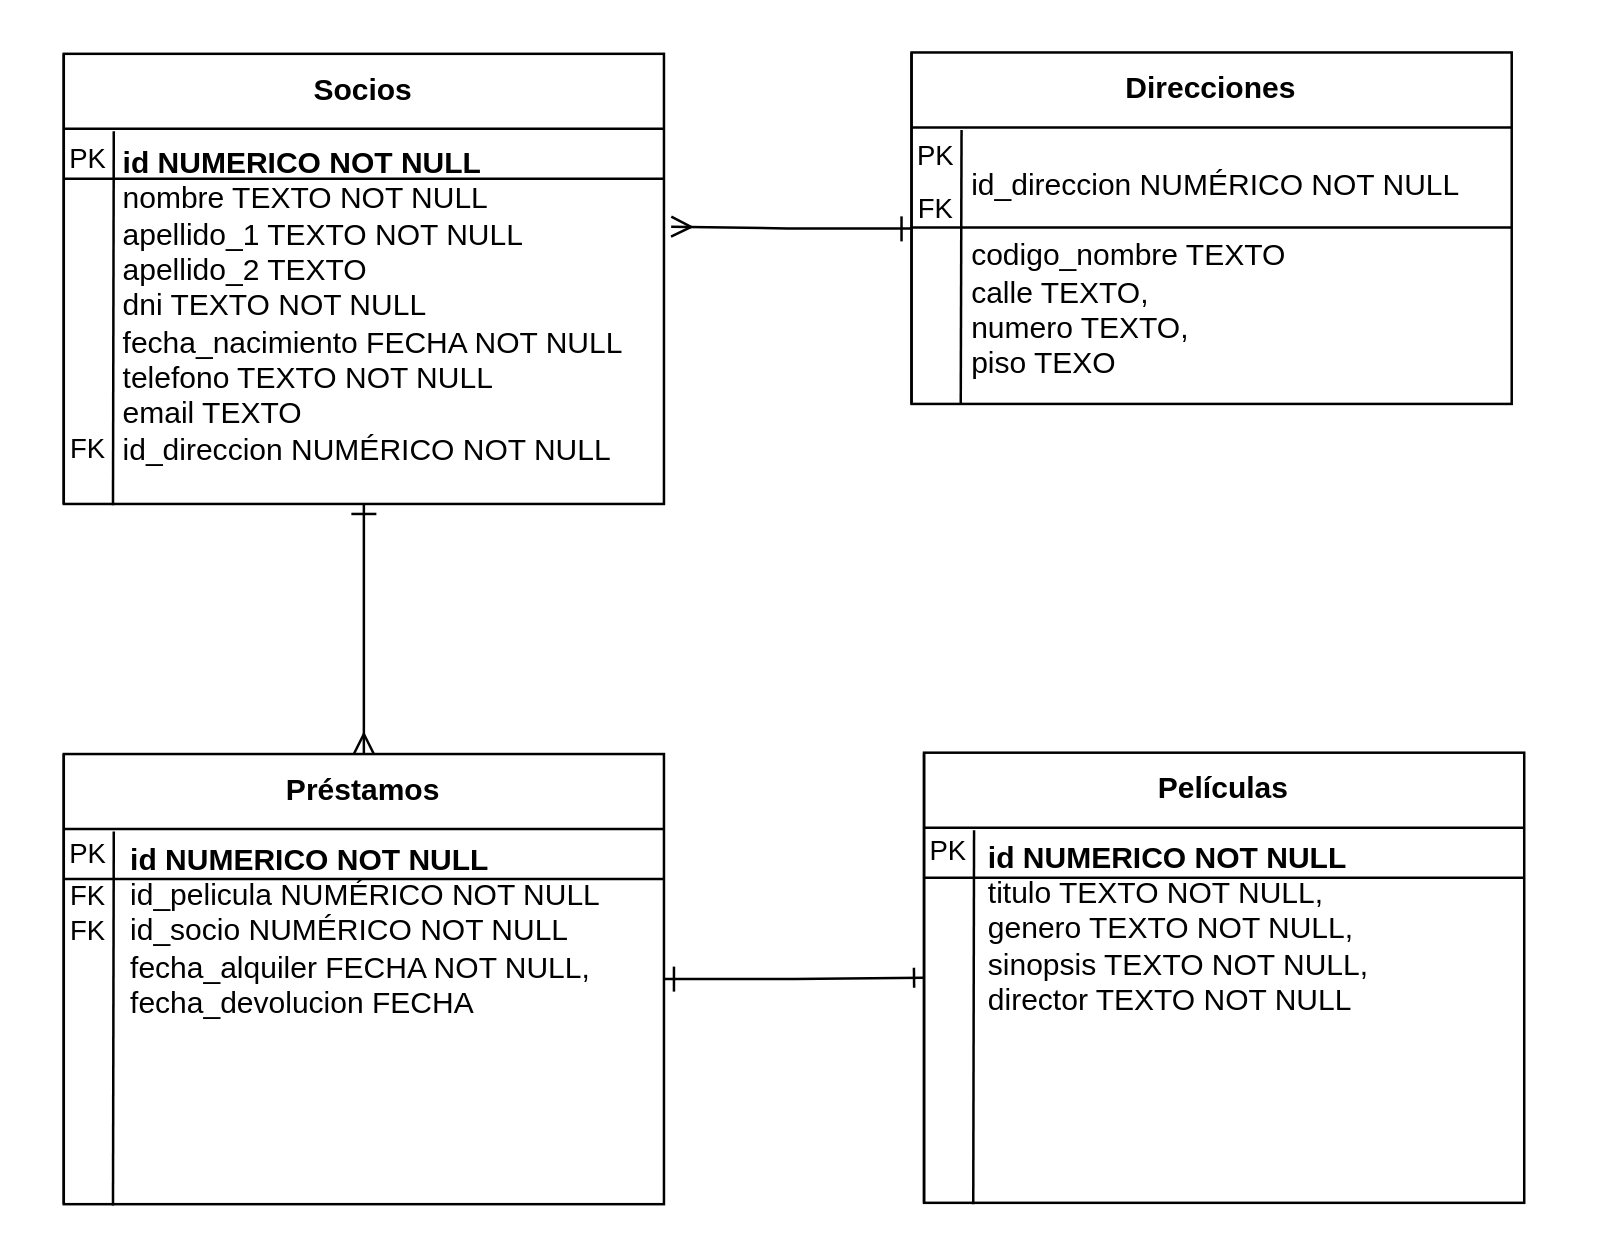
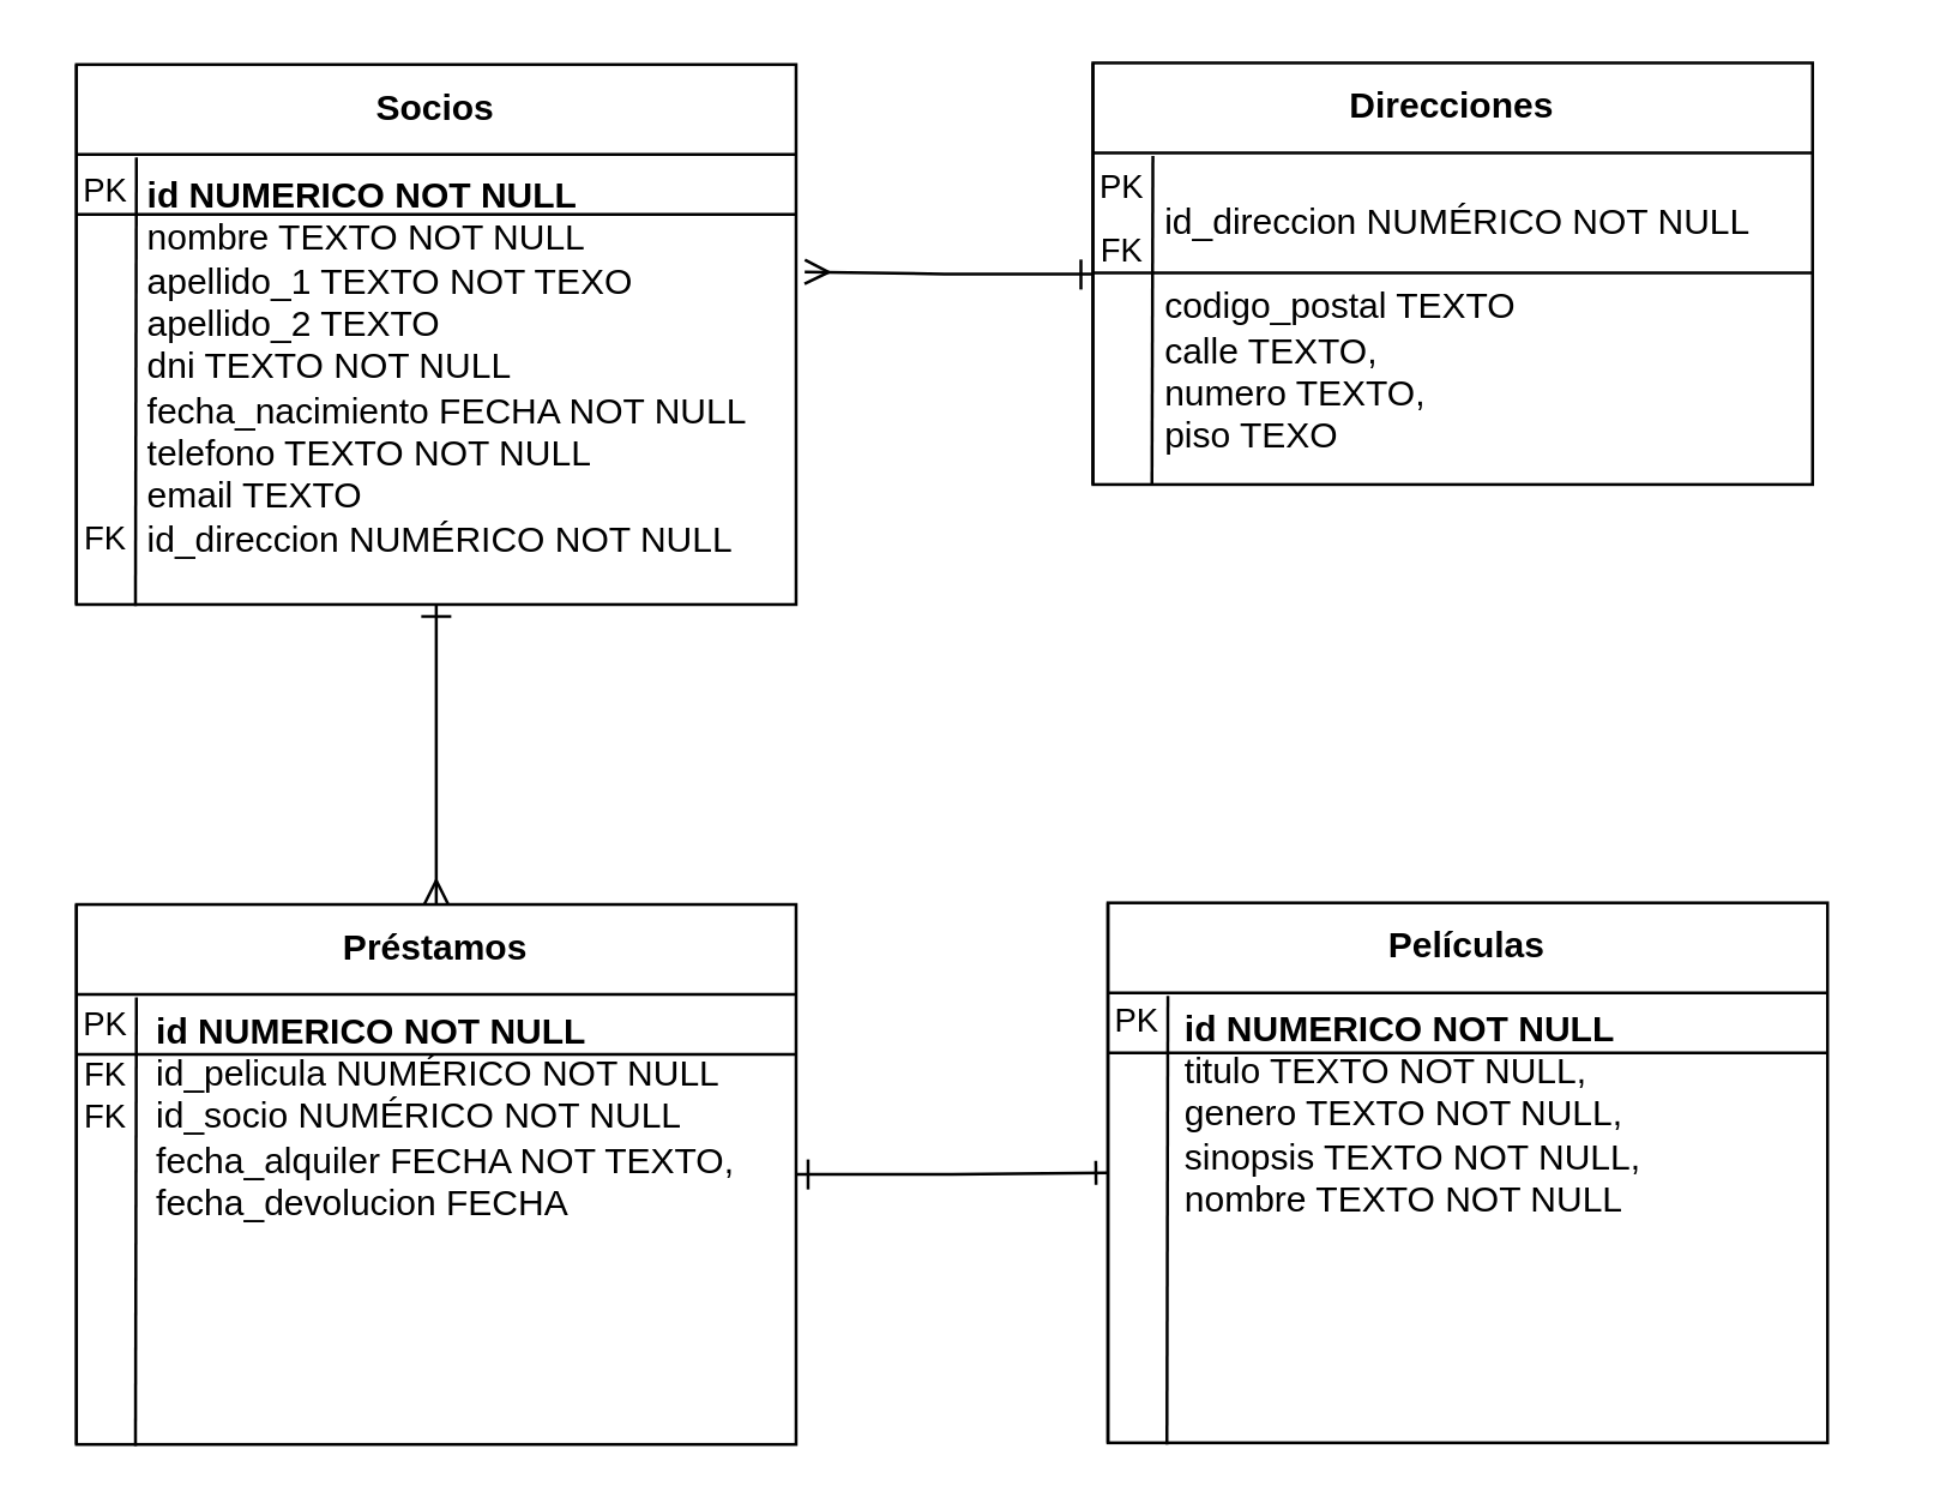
- <mxCell id="12" value="&lt;br&gt;&lt;div&gt;&amp;nbsp; &amp;nbsp; id_direccion NUMÉRICO NOT NULL&lt;/div&gt;&lt;div&gt;&lt;br&gt;&lt;/div&gt;&lt;div&gt;&amp;nbsp; &amp;nbsp; codigo_nombre TEXTO&lt;/div&gt;&lt;div&gt;&amp;nbsp; &amp;nbsp; calle TEXTO,&lt;/div&gt;&lt;div&gt;&amp;nbsp; &amp;nbsp; numero TEXTO,&lt;/div&gt;&lt;div&gt;&amp;nbsp; &amp;nbsp; piso TEXO&lt;/div&gt;" style="text;html=1;align=left;verticalAlign=middle;whiteSpace=wrap;rounded=0;" vertex="1" parent="1"><mxGeometry x="373" y="41" width="231" height="122" as="geometry" /></mxCell>
+ <mxCell id="12" value="&lt;br&gt;&lt;div&gt;&amp;nbsp; &amp;nbsp; id_direccion NUMÉRICO NOT NULL&lt;/div&gt;&lt;div&gt;&lt;br&gt;&lt;/div&gt;&lt;div&gt;&amp;nbsp; &amp;nbsp; codigo_postal TEXTO&lt;/div&gt;&lt;div&gt;&amp;nbsp; &amp;nbsp; calle TEXTO,&lt;/div&gt;&lt;div&gt;&amp;nbsp; &amp;nbsp; numero TEXTO,&lt;/div&gt;&lt;div&gt;&amp;nbsp; &amp;nbsp; piso TEXO&lt;/div&gt;" style="text;html=1;align=left;verticalAlign=middle;whiteSpace=wrap;rounded=0;" vertex="1" parent="1"><mxGeometry x="373" y="41" width="231" height="122" as="geometry" /></mxCell>
- <mxCell id="5" value="&lt;b&gt;id NUMERICO NOT NULL&lt;/b&gt;&lt;br&gt;nombre TEXTO NOT NULL&lt;br&gt;apellido_1 TEXTO NOT NULL&lt;br&gt;apellido_2 TEXTO&lt;br&gt;dni TEXTO NOT NULL&lt;br&gt;fecha_nacimiento FECHA NOT NULL&lt;br&gt;telefono TEXTO NOT NULL&lt;br&gt;email TEXTO&lt;br&gt;id_direccion NUMÉRICO NOT NULL" style="text;html=1;align=left;verticalAlign=middle;whiteSpace=wrap;rounded=0;" vertex="1" parent="1"><mxGeometry x="47" y="61" width="210" height="122" as="geometry" /></mxCell>
+ <mxCell id="5" value="&lt;b&gt;id NUMERICO NOT NULL&lt;/b&gt;&lt;br&gt;nombre TEXTO NOT NULL&lt;br&gt;apellido_1 TEXTO NOT TEXO&lt;br&gt;apellido_2 TEXTO&lt;br&gt;dni TEXTO NOT NULL&lt;br&gt;fecha_nacimiento FECHA NOT NULL&lt;br&gt;telefono TEXTO NOT NULL&lt;br&gt;email TEXTO&lt;br&gt;id_direccion NUMÉRICO NOT NULL" style="text;html=1;align=left;verticalAlign=middle;whiteSpace=wrap;rounded=0;" vertex="1" parent="1"><mxGeometry x="47" y="61" width="210" height="122" as="geometry" /></mxCell>
- <mxCell id="27" value="&lt;b&gt;id NUMERICO NOT NULL&lt;br&gt;&lt;/b&gt;&lt;div&gt;&lt;div&gt;titulo TEXTO NOT NULL,&lt;/div&gt;&lt;div&gt;genero TEXTO NOT NULL,&lt;/div&gt;&lt;div&gt;sinopsis TEXTO NOT NULL,&lt;/div&gt;&lt;div&gt;director TEXTO NOT NULL&lt;/div&gt;&lt;/div&gt;" style="text;html=1;align=left;verticalAlign=middle;whiteSpace=wrap;rounded=0;" vertex="1" parent="1"><mxGeometry x="393" y="310.46" width="230" height="122" as="geometry" /></mxCell>
+ <mxCell id="27" value="&lt;b&gt;id NUMERICO NOT NULL&lt;br&gt;&lt;/b&gt;&lt;div&gt;&lt;div&gt;titulo TEXTO NOT NULL,&lt;/div&gt;&lt;div&gt;genero TEXTO NOT NULL,&lt;/div&gt;&lt;div&gt;sinopsis TEXTO NOT NULL,&lt;/div&gt;&lt;div&gt;nombre TEXTO NOT NULL&lt;/div&gt;&lt;/div&gt;" style="text;html=1;align=left;verticalAlign=middle;whiteSpace=wrap;rounded=0;" vertex="1" parent="1"><mxGeometry x="393" y="310.46" width="230" height="122" as="geometry" /></mxCell>
- <mxCell id="20" value="&lt;b&gt;id NUMERICO NOT NULL&lt;br&gt;&lt;/b&gt;&lt;div&gt;id_pelicula NUMÉRICO NOT NULL&lt;/div&gt;&lt;div&gt;id_socio NUMÉRICO NOT NULL&lt;/div&gt;&lt;div&gt;fecha_alquiler FECHA NOT NULL,&lt;/div&gt;&lt;div&gt;fecha_devolucion FECHA&lt;/div&gt;" style="text;html=1;align=left;verticalAlign=middle;whiteSpace=wrap;rounded=0;" vertex="1" parent="1"><mxGeometry x="50" y="311" width="230" height="122" as="geometry" /></mxCell>
+ <mxCell id="20" value="&lt;b&gt;id NUMERICO NOT NULL&lt;br&gt;&lt;/b&gt;&lt;div&gt;id_pelicula NUMÉRICO NOT NULL&lt;/div&gt;&lt;div&gt;id_socio NUMÉRICO NOT NULL&lt;/div&gt;&lt;div&gt;fecha_alquiler FECHA NOT TEXTO,&lt;/div&gt;&lt;div&gt;fecha_devolucion FECHA&lt;/div&gt;" style="text;html=1;align=left;verticalAlign=middle;whiteSpace=wrap;rounded=0;" vertex="1" parent="1"><mxGeometry x="50" y="311" width="230" height="122" as="geometry" /></mxCell>
